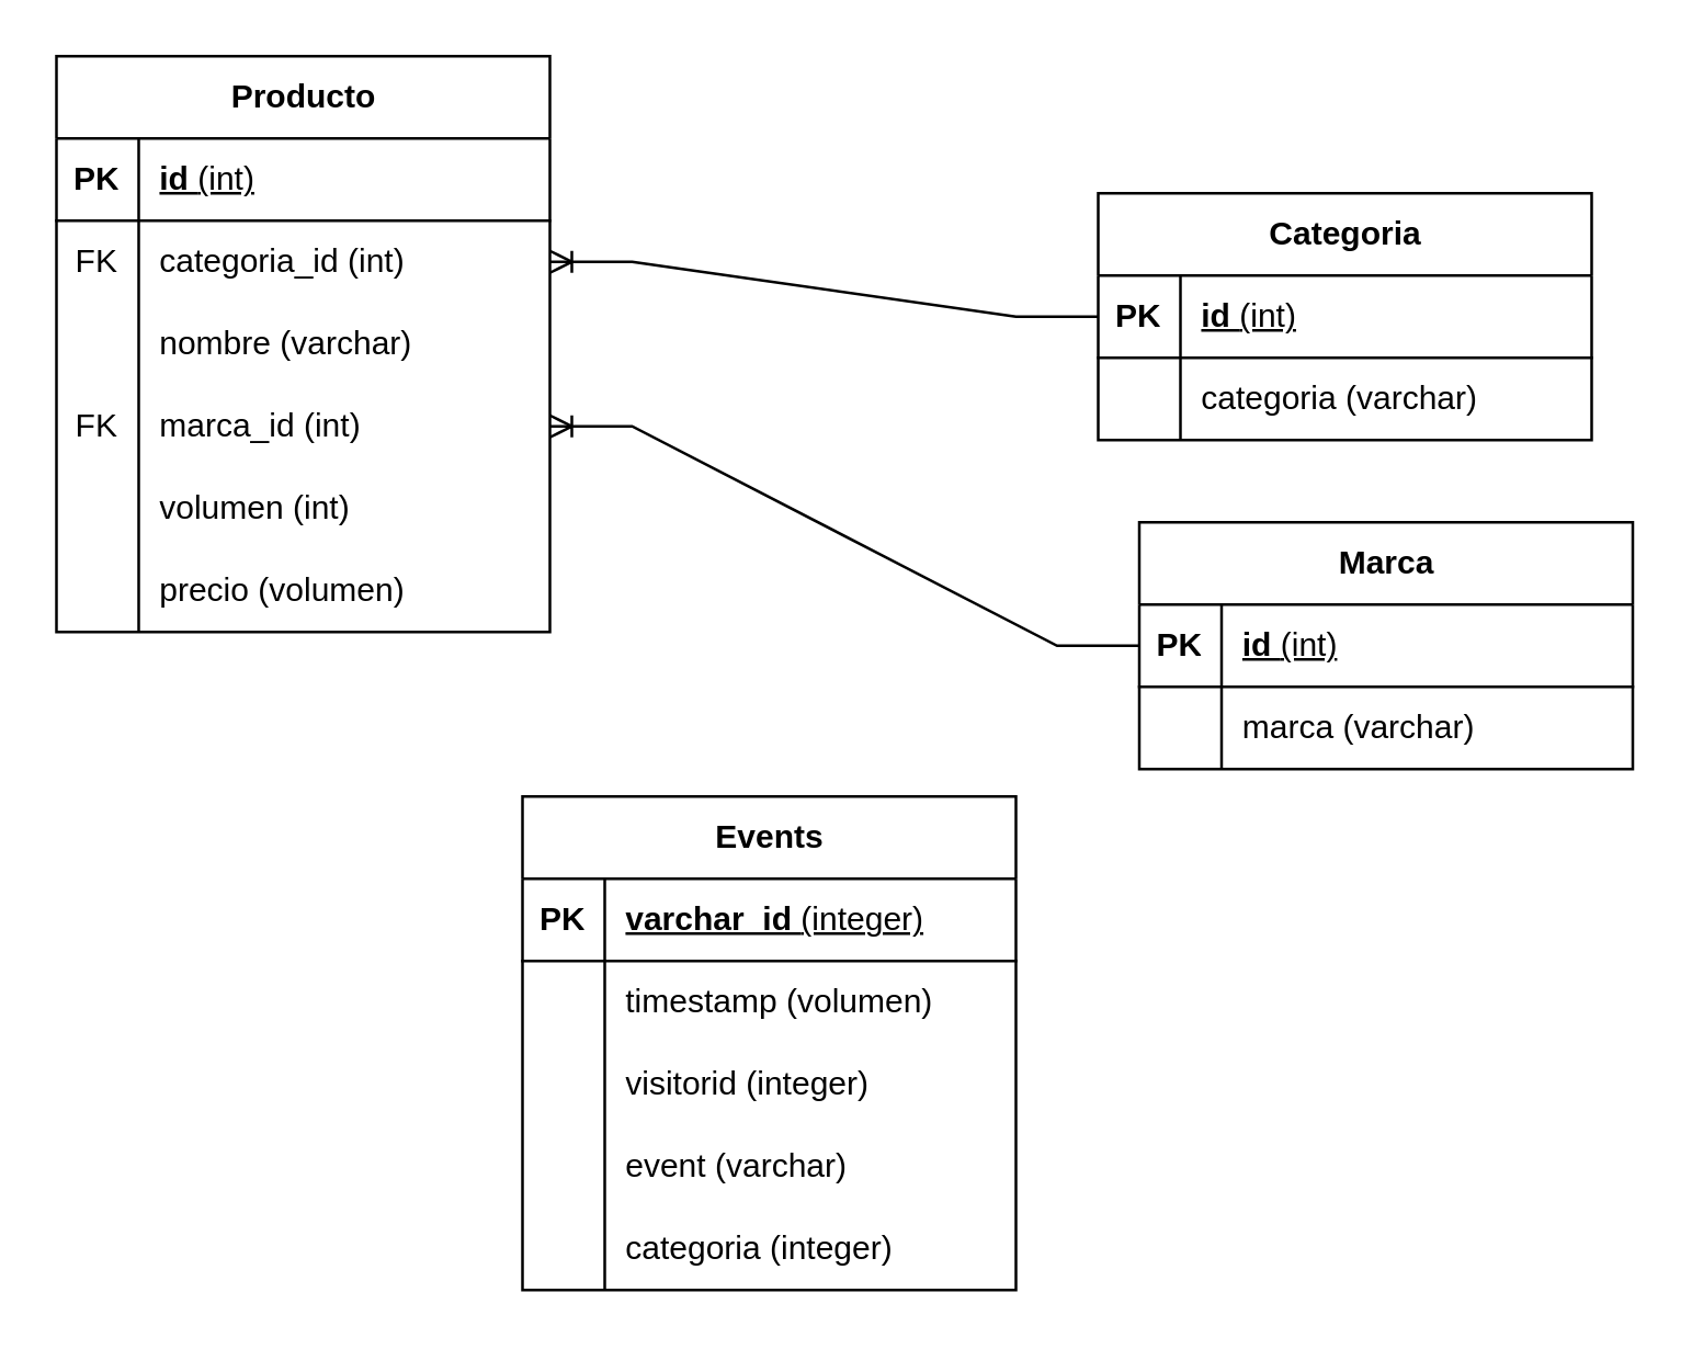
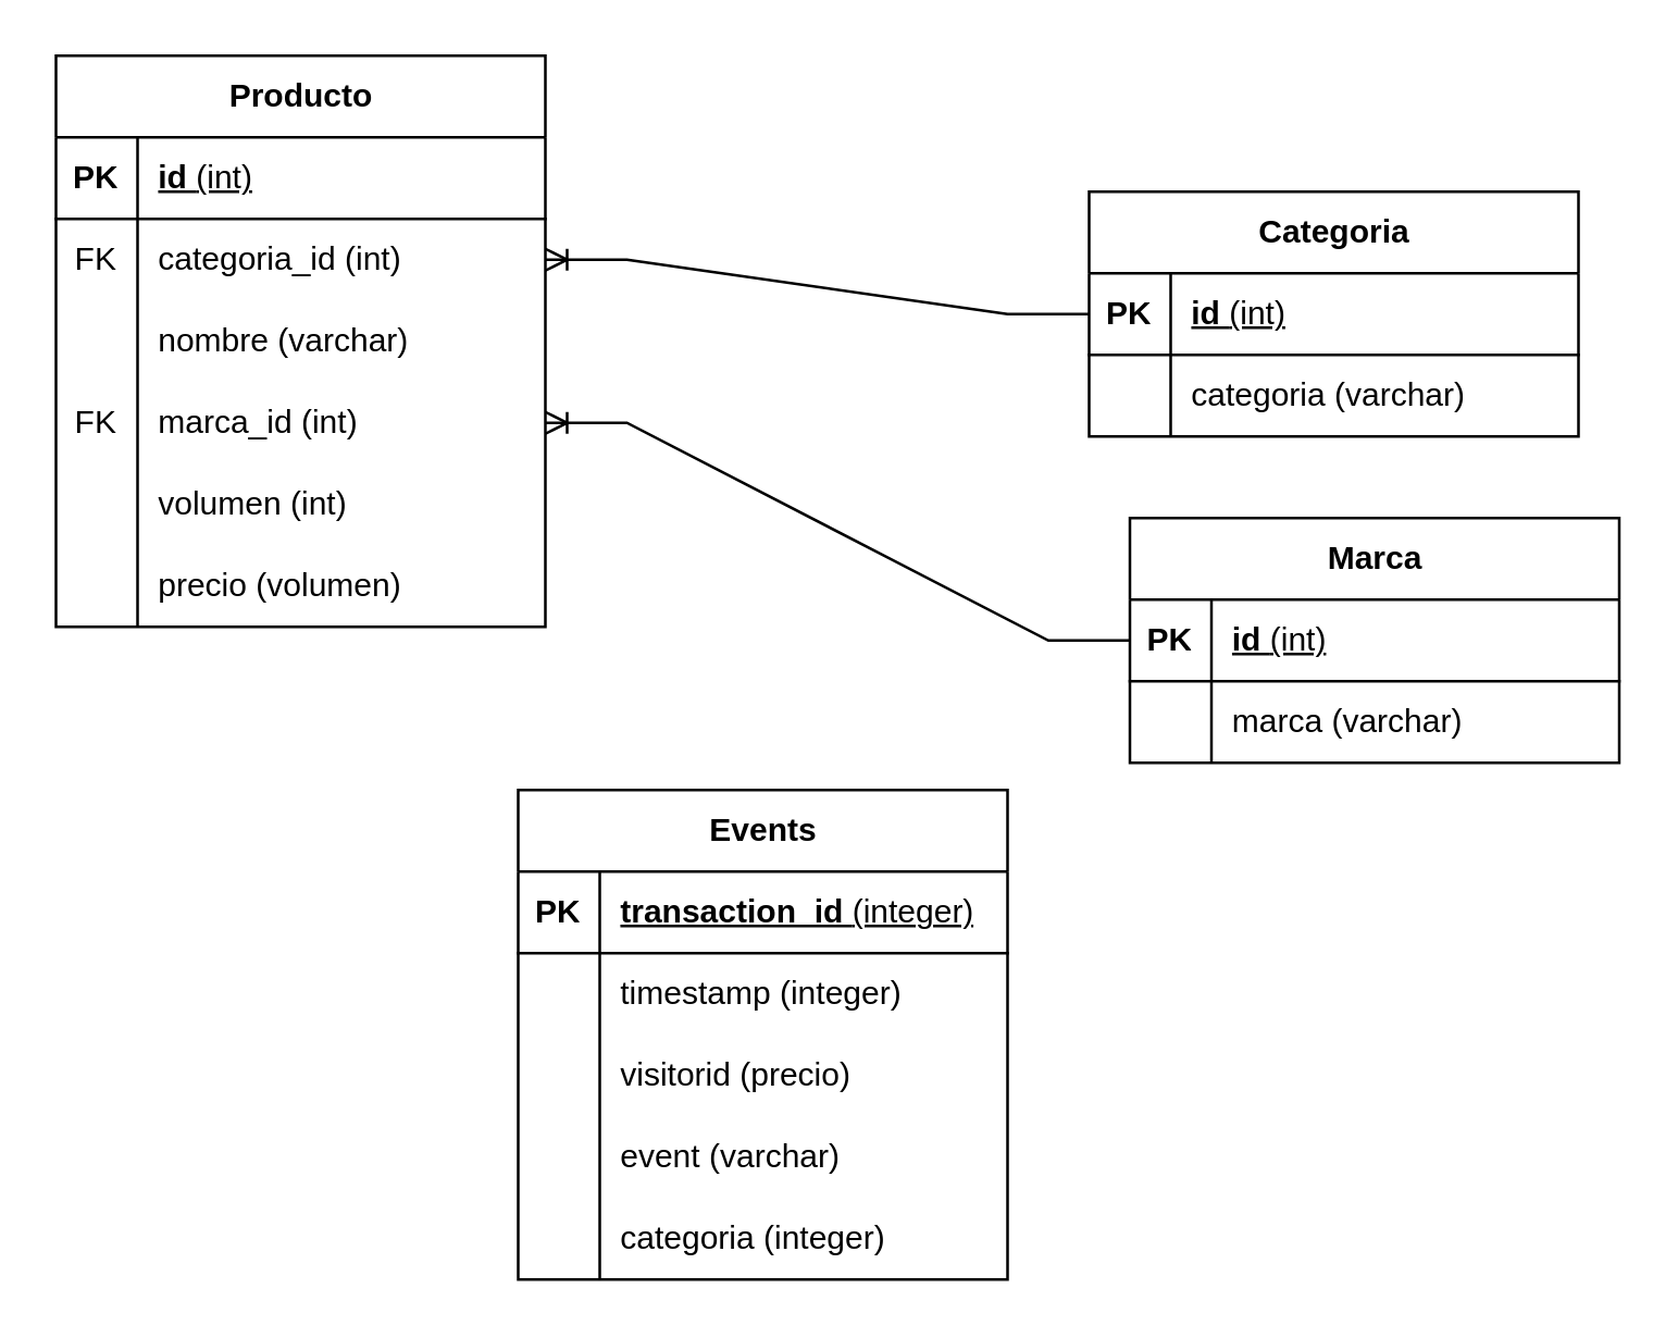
- <mxCell id="40" value="varchar_id &lt;span style=&quot;font-weight: normal;&quot;&gt;(integer)&lt;/span&gt;" style="shape=partialRectangle;connectable=0;fillColor=none;top=0;left=0;bottom=0;right=0;align=left;spacingLeft=6;fontStyle=5;overflow=hidden;whiteSpace=wrap;html=1;" vertex="1" parent="38"><mxGeometry x="30" width="150" height="30" as="geometry"><mxRectangle width="150" height="30" as="alternateBounds" /></mxGeometry></mxCell>
+ <mxCell id="40" value="transaction_id &lt;span style=&quot;font-weight: normal;&quot;&gt;(integer)&lt;/span&gt;" style="shape=partialRectangle;connectable=0;fillColor=none;top=0;left=0;bottom=0;right=0;align=left;spacingLeft=6;fontStyle=5;overflow=hidden;whiteSpace=wrap;html=1;" vertex="1" parent="38"><mxGeometry x="30" width="150" height="30" as="geometry"><mxRectangle width="150" height="30" as="alternateBounds" /></mxGeometry></mxCell>
- <mxCell id="43" value="timestamp (volumen)" style="shape=partialRectangle;connectable=0;fillColor=none;top=0;left=0;bottom=0;right=0;align=left;spacingLeft=6;overflow=hidden;whiteSpace=wrap;html=1;" vertex="1" parent="41"><mxGeometry x="30" width="150" height="30" as="geometry"><mxRectangle width="150" height="30" as="alternateBounds" /></mxGeometry></mxCell>
+ <mxCell id="43" value="timestamp (integer)" style="shape=partialRectangle;connectable=0;fillColor=none;top=0;left=0;bottom=0;right=0;align=left;spacingLeft=6;overflow=hidden;whiteSpace=wrap;html=1;" vertex="1" parent="41"><mxGeometry x="30" width="150" height="30" as="geometry"><mxRectangle width="150" height="30" as="alternateBounds" /></mxGeometry></mxCell>
- <mxCell id="46" value="visitorid (integer)" style="shape=partialRectangle;connectable=0;fillColor=none;top=0;left=0;bottom=0;right=0;align=left;spacingLeft=6;overflow=hidden;whiteSpace=wrap;html=1;" vertex="1" parent="44"><mxGeometry x="30" width="150" height="30" as="geometry"><mxRectangle width="150" height="30" as="alternateBounds" /></mxGeometry></mxCell>
+ <mxCell id="46" value="visitorid (precio)" style="shape=partialRectangle;connectable=0;fillColor=none;top=0;left=0;bottom=0;right=0;align=left;spacingLeft=6;overflow=hidden;whiteSpace=wrap;html=1;" vertex="1" parent="44"><mxGeometry x="30" width="150" height="30" as="geometry"><mxRectangle width="150" height="30" as="alternateBounds" /></mxGeometry></mxCell>
